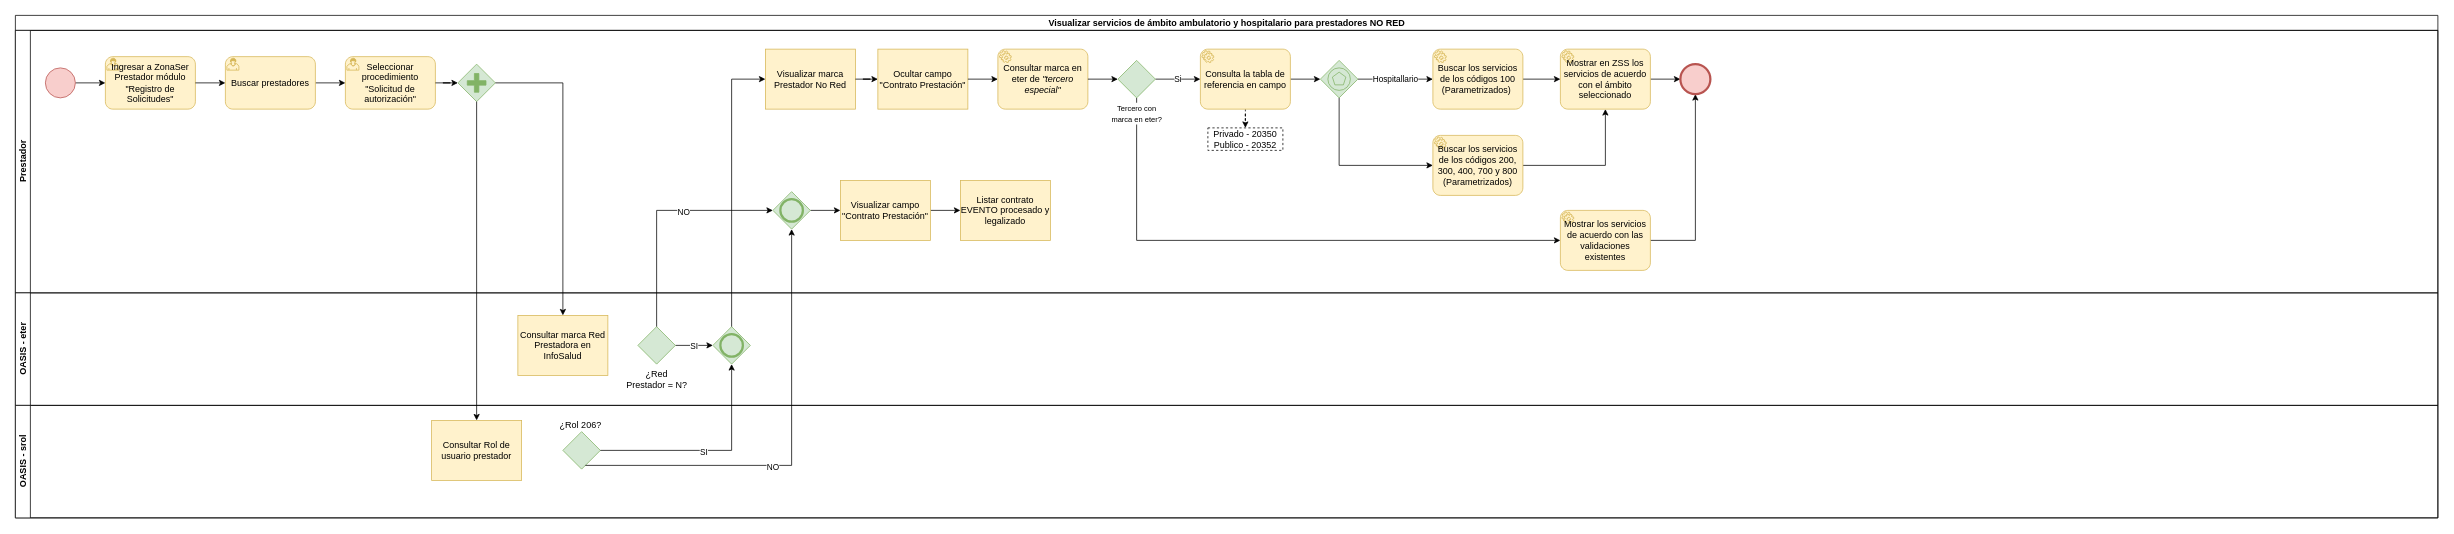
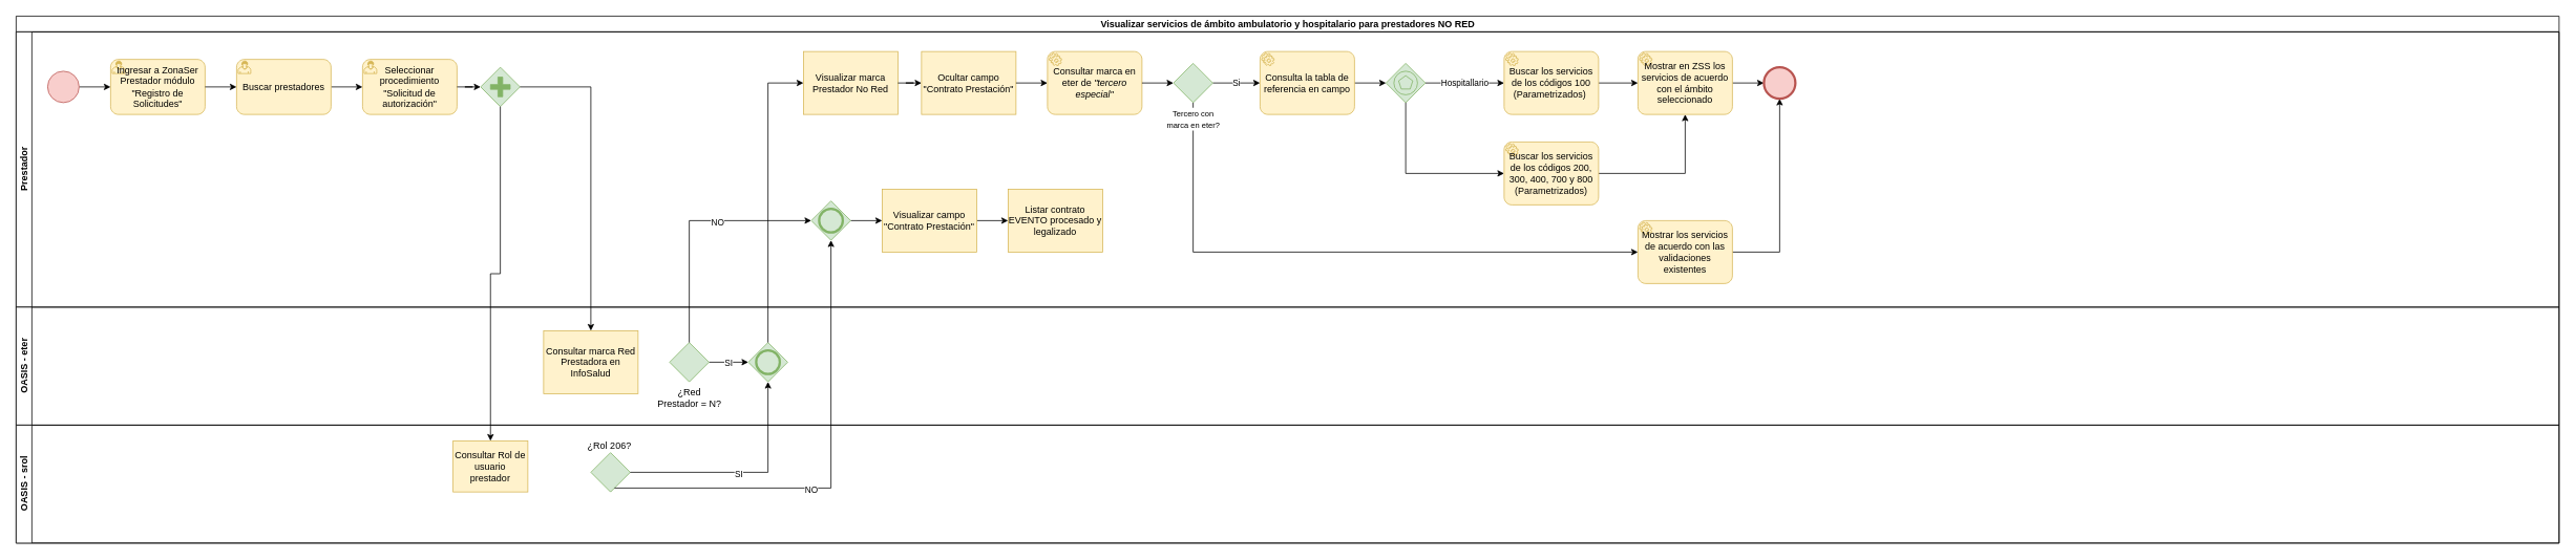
- <mxCell id="16" style="edgeStyle=orthogonalEdgeStyle;rounded=0;orthogonalLoop=1;jettySize=auto;html=1;dashed=1;" edge="1" parent="3" source="17" target="42"><mxGeometry relative="1" as="geometry" /></mxCell>
- <mxCell id="42" value="Privado - 20350&lt;div&gt;Publico - 20352&lt;/div&gt;" style="text;html=1;align=center;verticalAlign=middle;whiteSpace=wrap;rounded=0;dashed=1;strokeColor=default;" vertex="1" parent="3"><mxGeometry x="1590" y="130" width="100" height="30" as="geometry" /></mxCell>
- <mxCell id="50" value="Consultar Rol de usuario prestador" style="points=[[0.25,0,0],[0.5,0,0],[0.75,0,0],[1,0.25,0],[1,0.5,0],[1,0.75,0],[0.75,1,0],[0.5,1,0],[0.25,1,0],[0,0.75,0],[0,0.5,0],[0,0.25,0]];shape=mxgraph.bpmn.task2;whiteSpace=wrap;rectStyle=rounded;size=10;html=1;container=1;expand=0;collapsible=0;taskMarker=script;fillColor=#fff2cc;strokeColor=#d6b656;" parent="49" vertex="1"><mxGeometry x="555" y="20" width="120" height="80" as="geometry" /></mxCell>
+ <mxCell id="50" value="Consultar Rol de usuario prestador" style="points=[[0.25,0,0],[0.5,0,0],[0.75,0,0],[1,0.25,0],[1,0.5,0],[1,0.75,0],[0.75,1,0],[0.5,1,0],[0.25,1,0],[0,0.75,0],[0,0.5,0],[0,0.25,0]];shape=mxgraph.bpmn.task2;whiteSpace=wrap;rectStyle=rounded;size=10;html=1;container=1;expand=0;collapsible=0;taskMarker=script;fillColor=#fff2cc;strokeColor=#d6b656;" parent="49" vertex="1"><mxGeometry x="555" y="20" width="95" height="65" as="geometry" /></mxCell>
